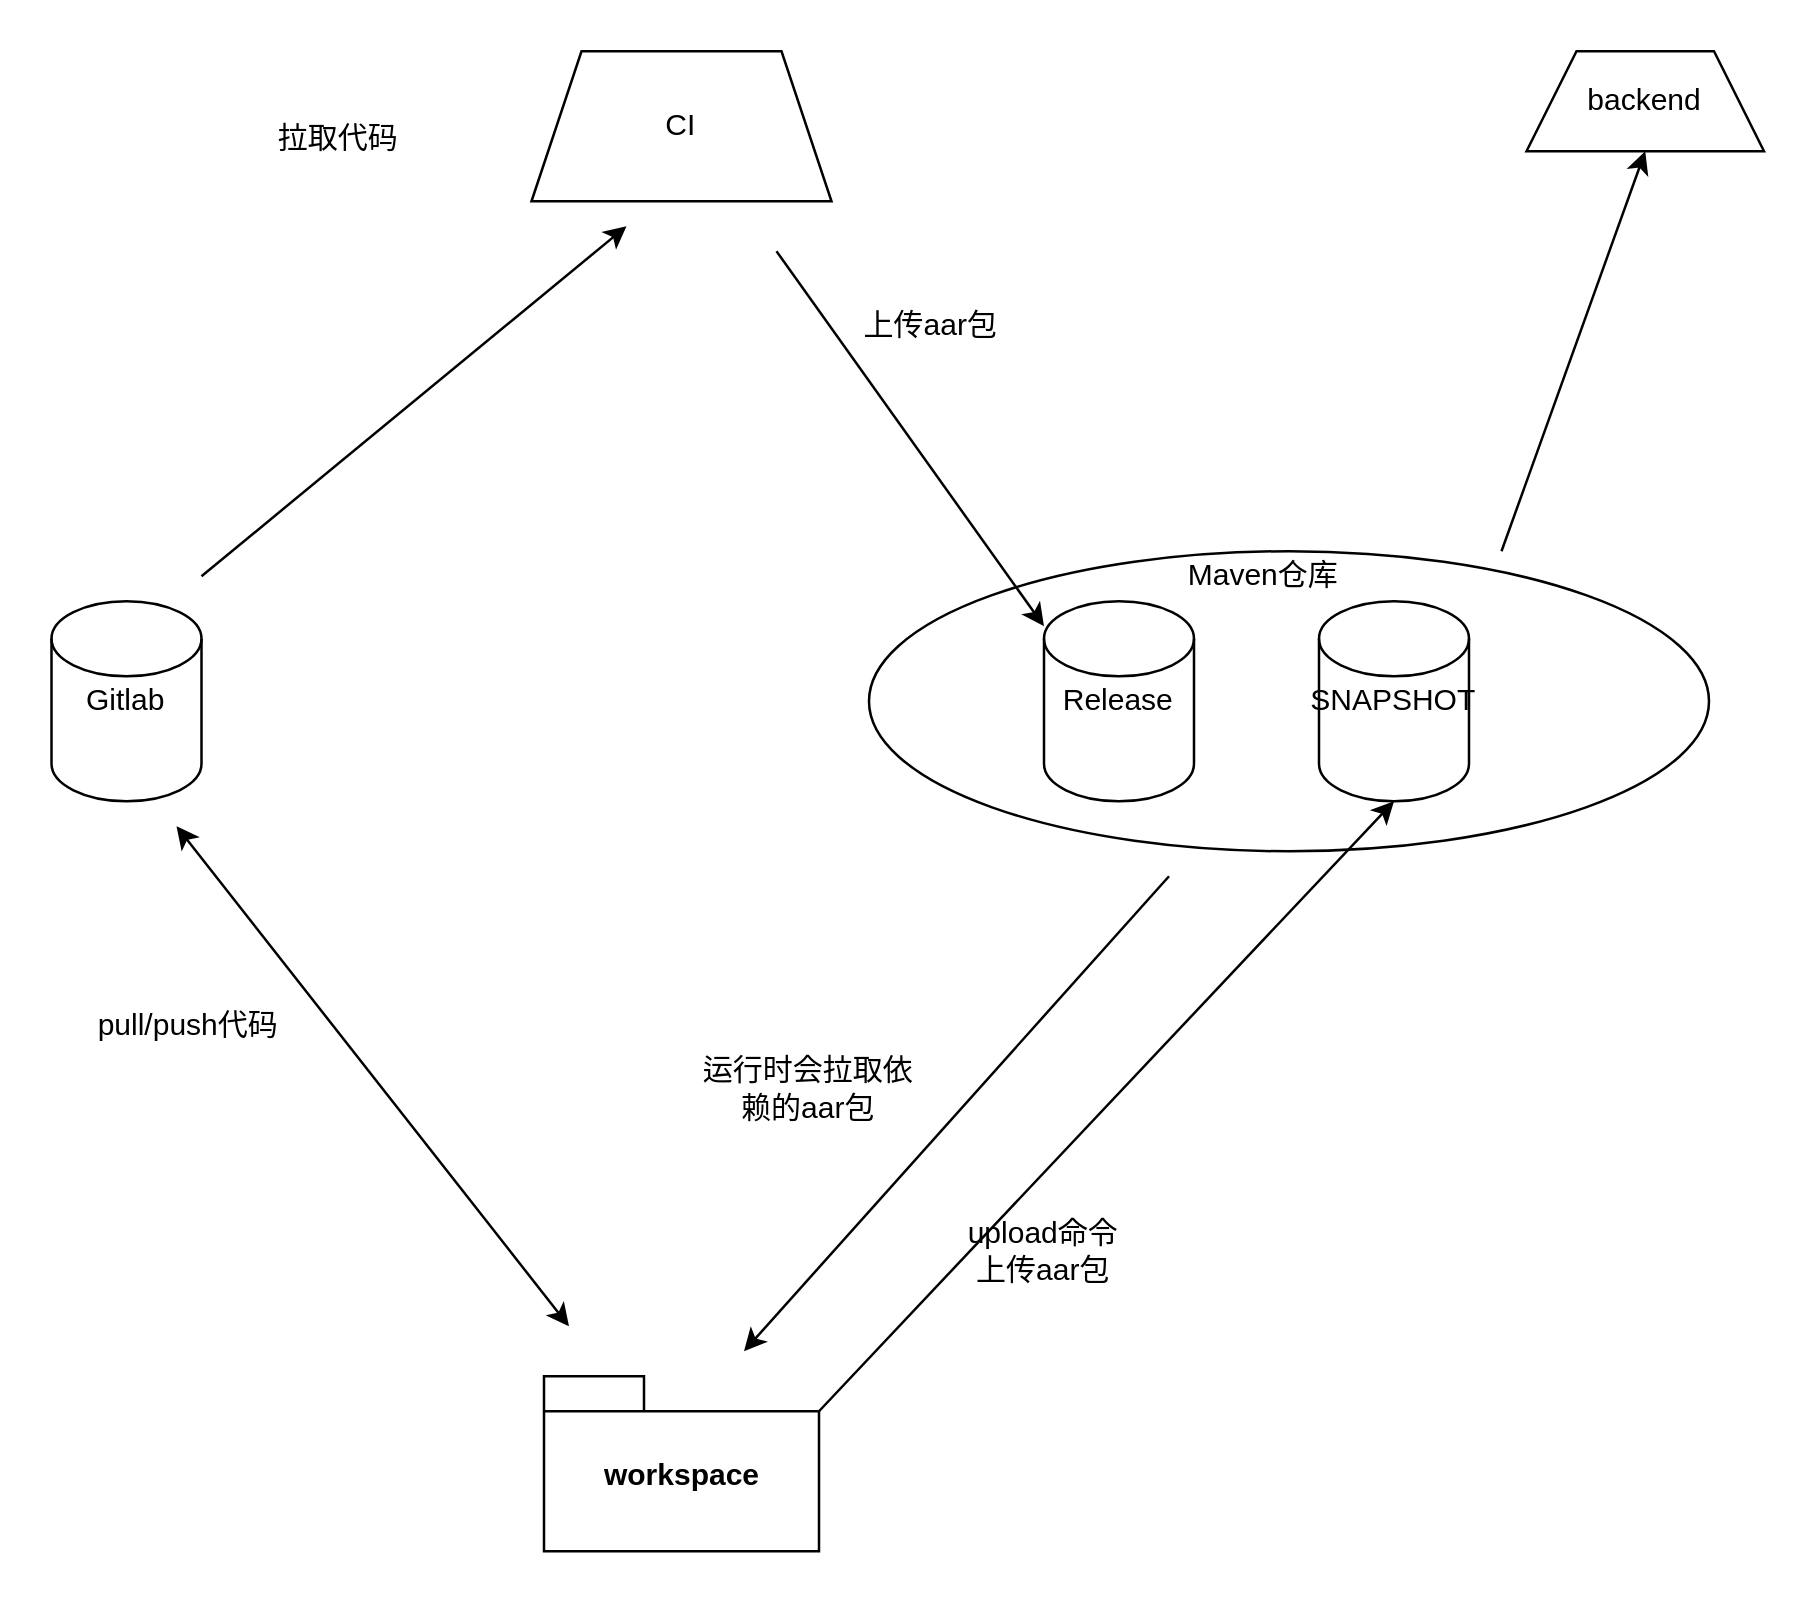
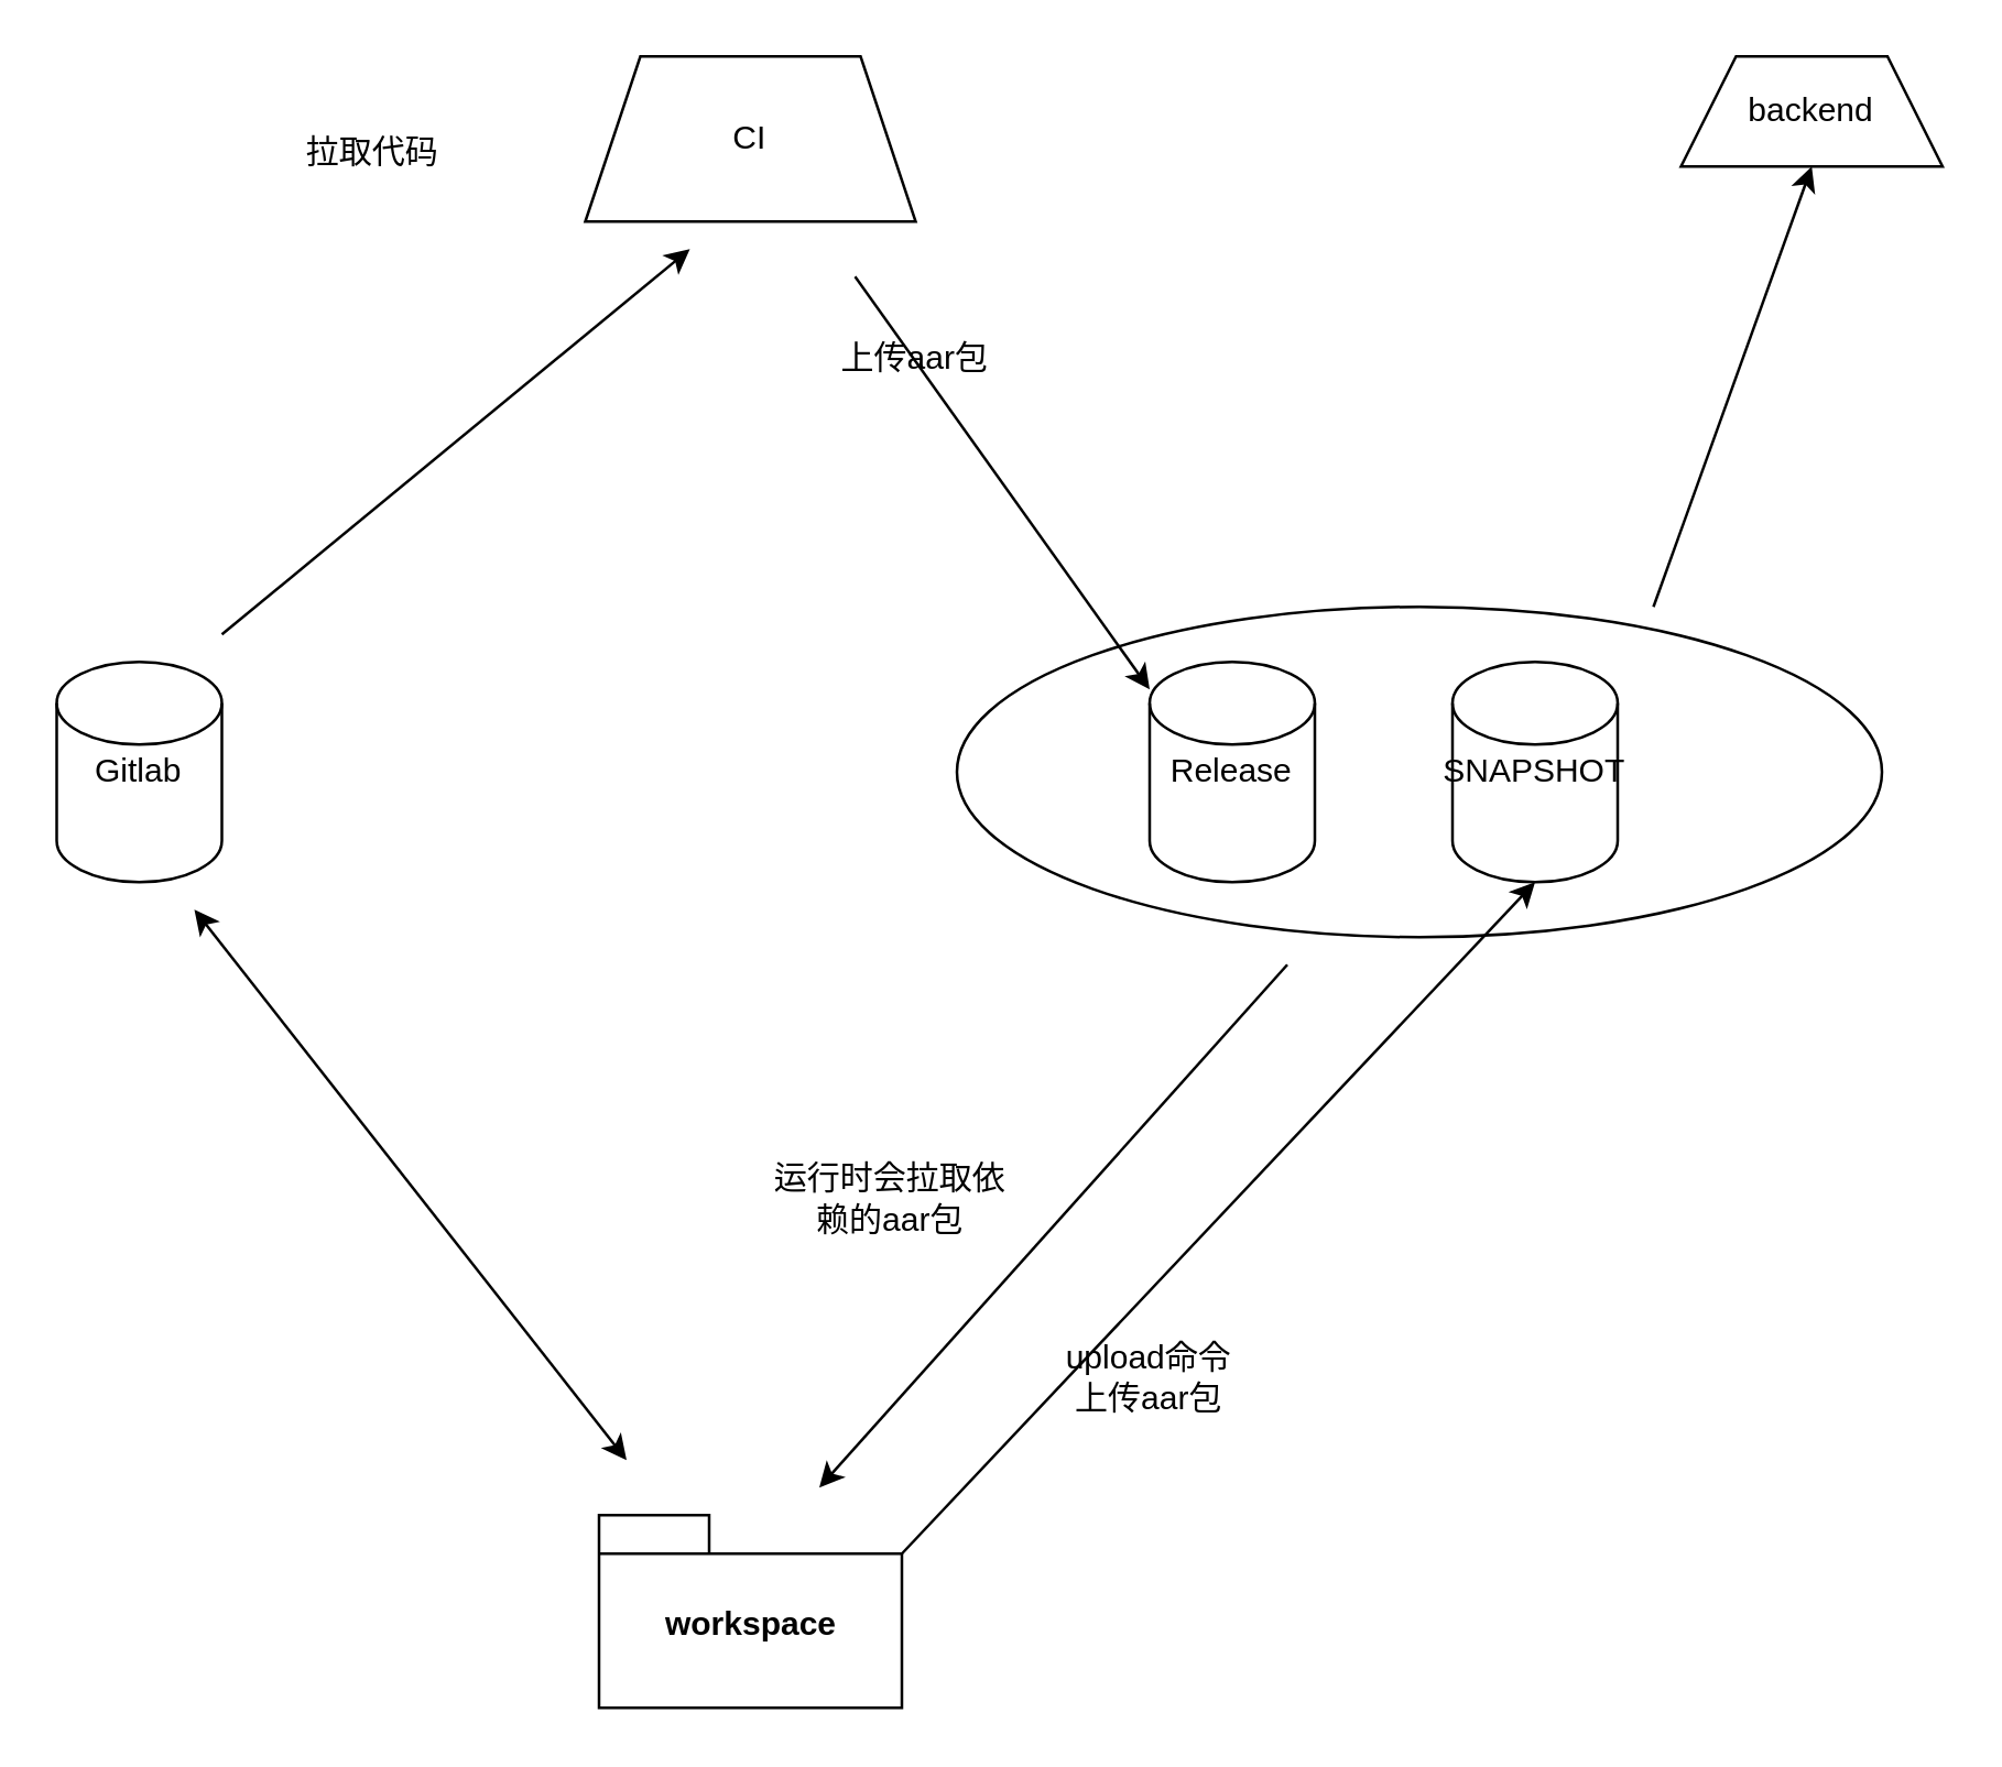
- <mxCell id="16" value="上传aar包" style="text;html=1;strokeColor=none;fillColor=none;align=center;verticalAlign=middle;whiteSpace=wrap;rounded=0;" vertex="1" parent="1"><mxGeometry x="332" y="120" width="80" height="20" as="geometry" /></mxCell>
+ <mxCell id="16" value="上传aar包" style="text;html=1;strokeColor=none;fillColor=none;align=center;verticalAlign=middle;whiteSpace=wrap;rounded=0;" vertex="1" parent="1"><mxGeometry x="292" y="120" width="80" height="20" as="geometry" /></mxCell>
- <mxCell id="12" value="Maven仓库" style="text;html=1;strokeColor=none;fillColor=none;align=center;verticalAlign=middle;whiteSpace=wrap;rounded=0;" vertex="1" parent="1"><mxGeometry x="460" y="220" width="90" height="20" as="geometry" /></mxCell>
- <mxCell id="17" value="pull/push代码" style="text;html=1;strokeColor=none;fillColor=none;align=center;verticalAlign=middle;whiteSpace=wrap;rounded=0;" vertex="1" parent="1"><mxGeometry x="30" y="400" width="90" height="20" as="geometry" /></mxCell>
